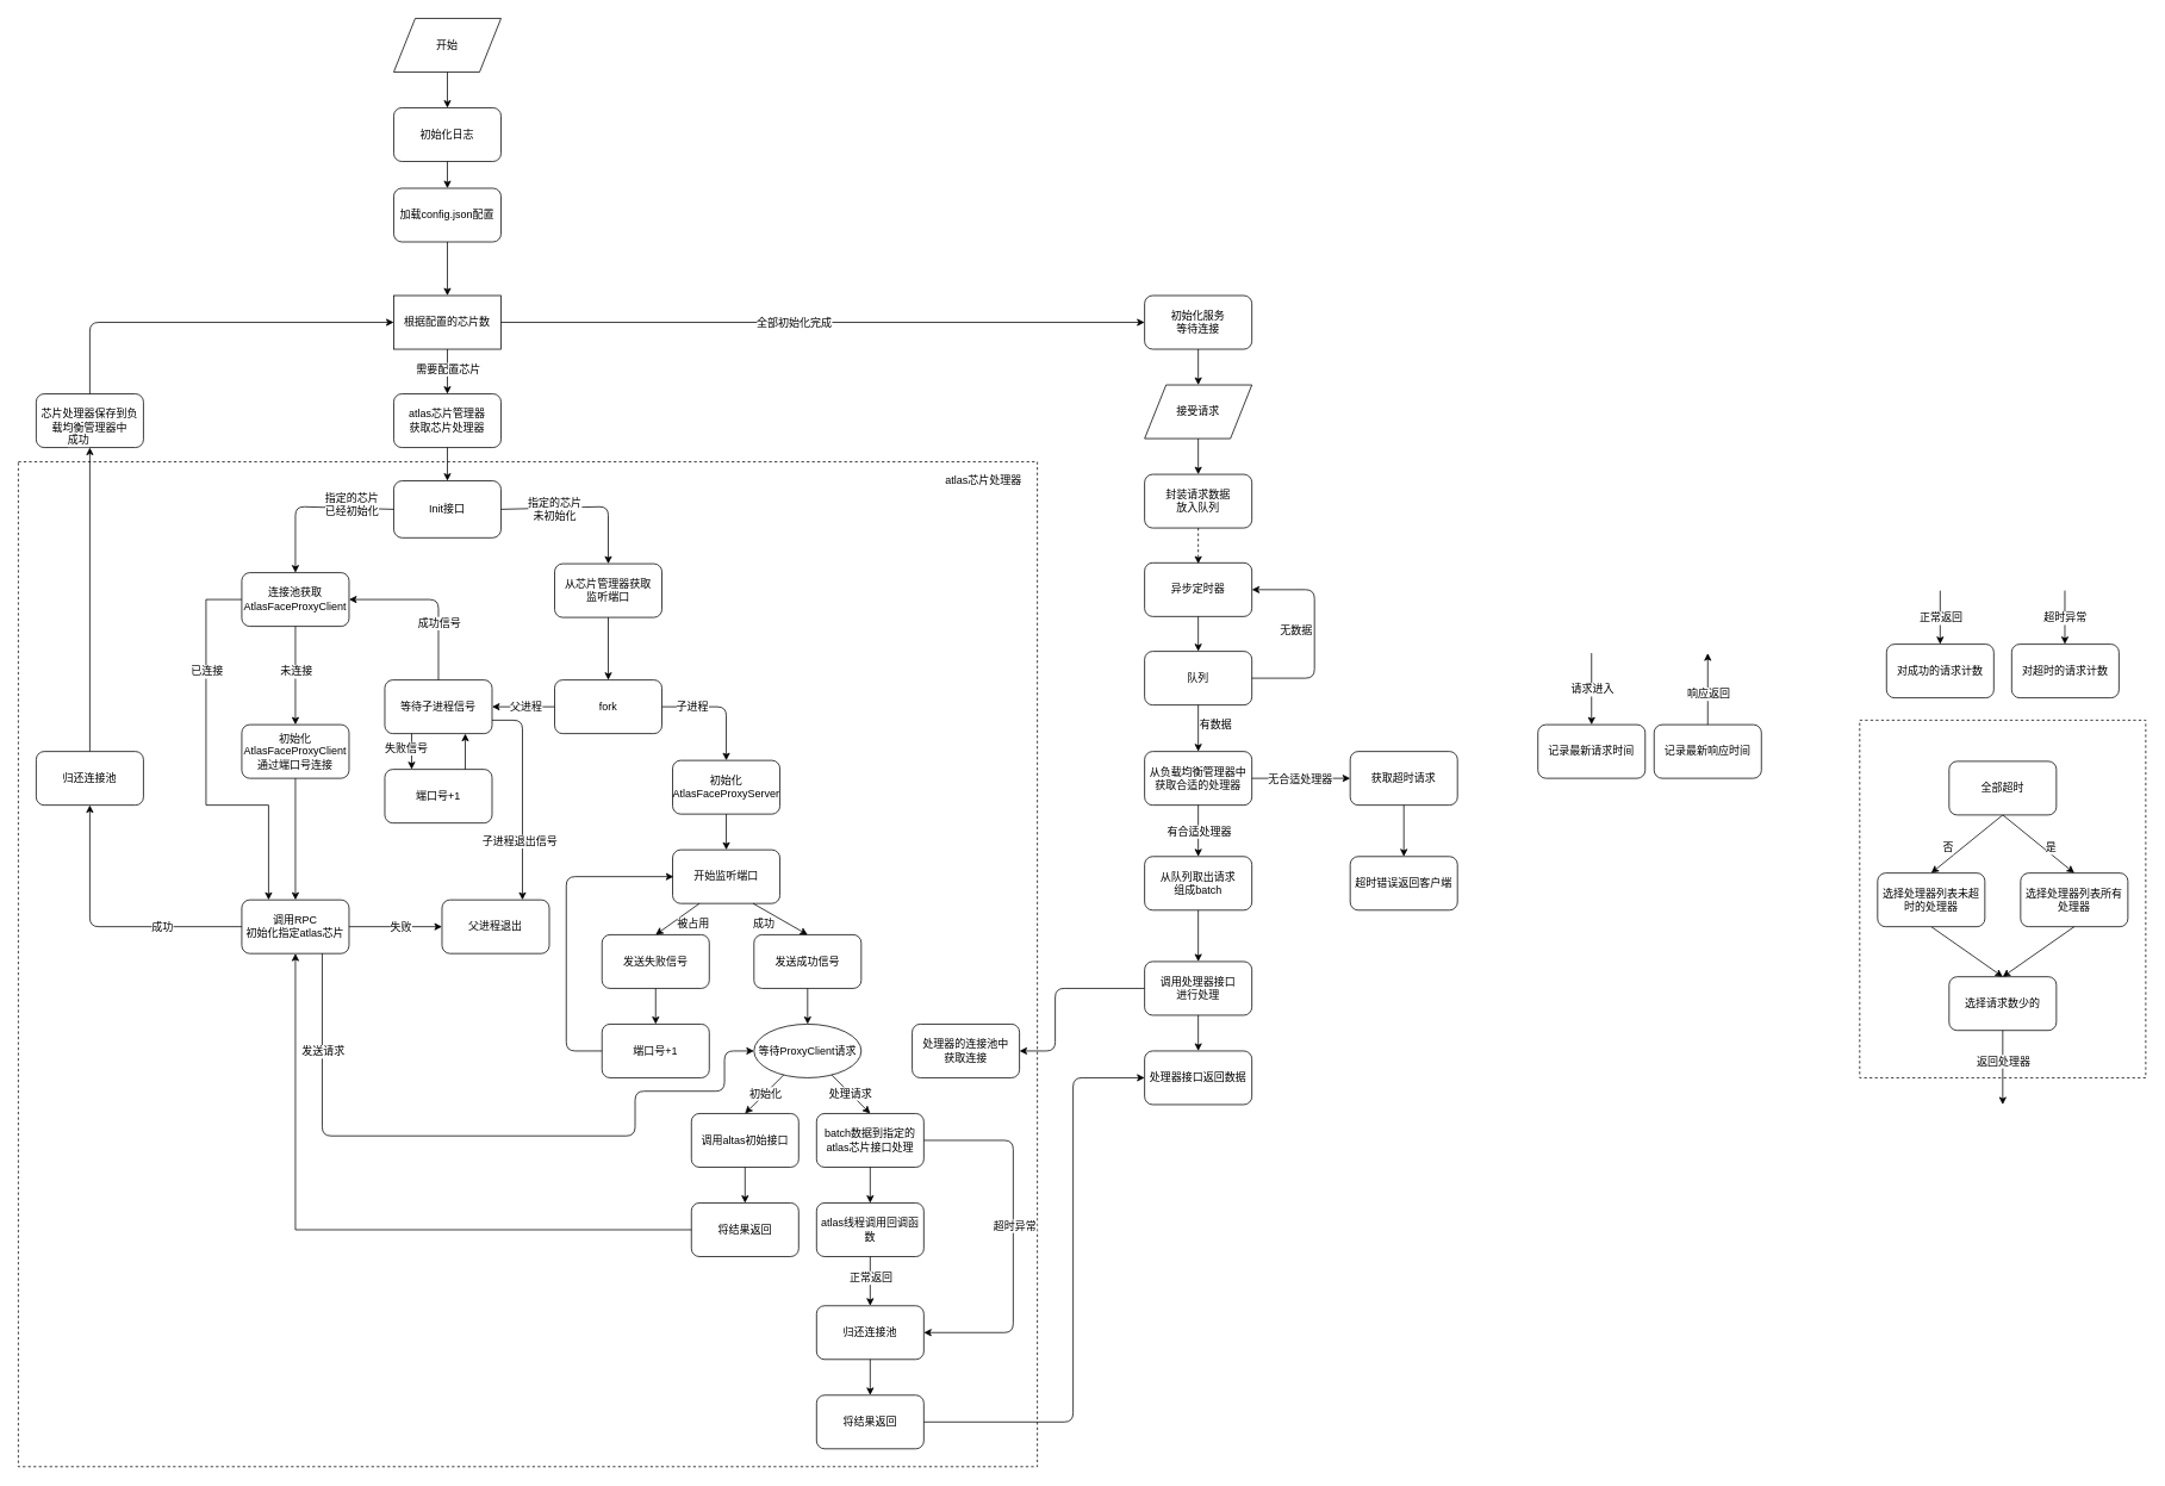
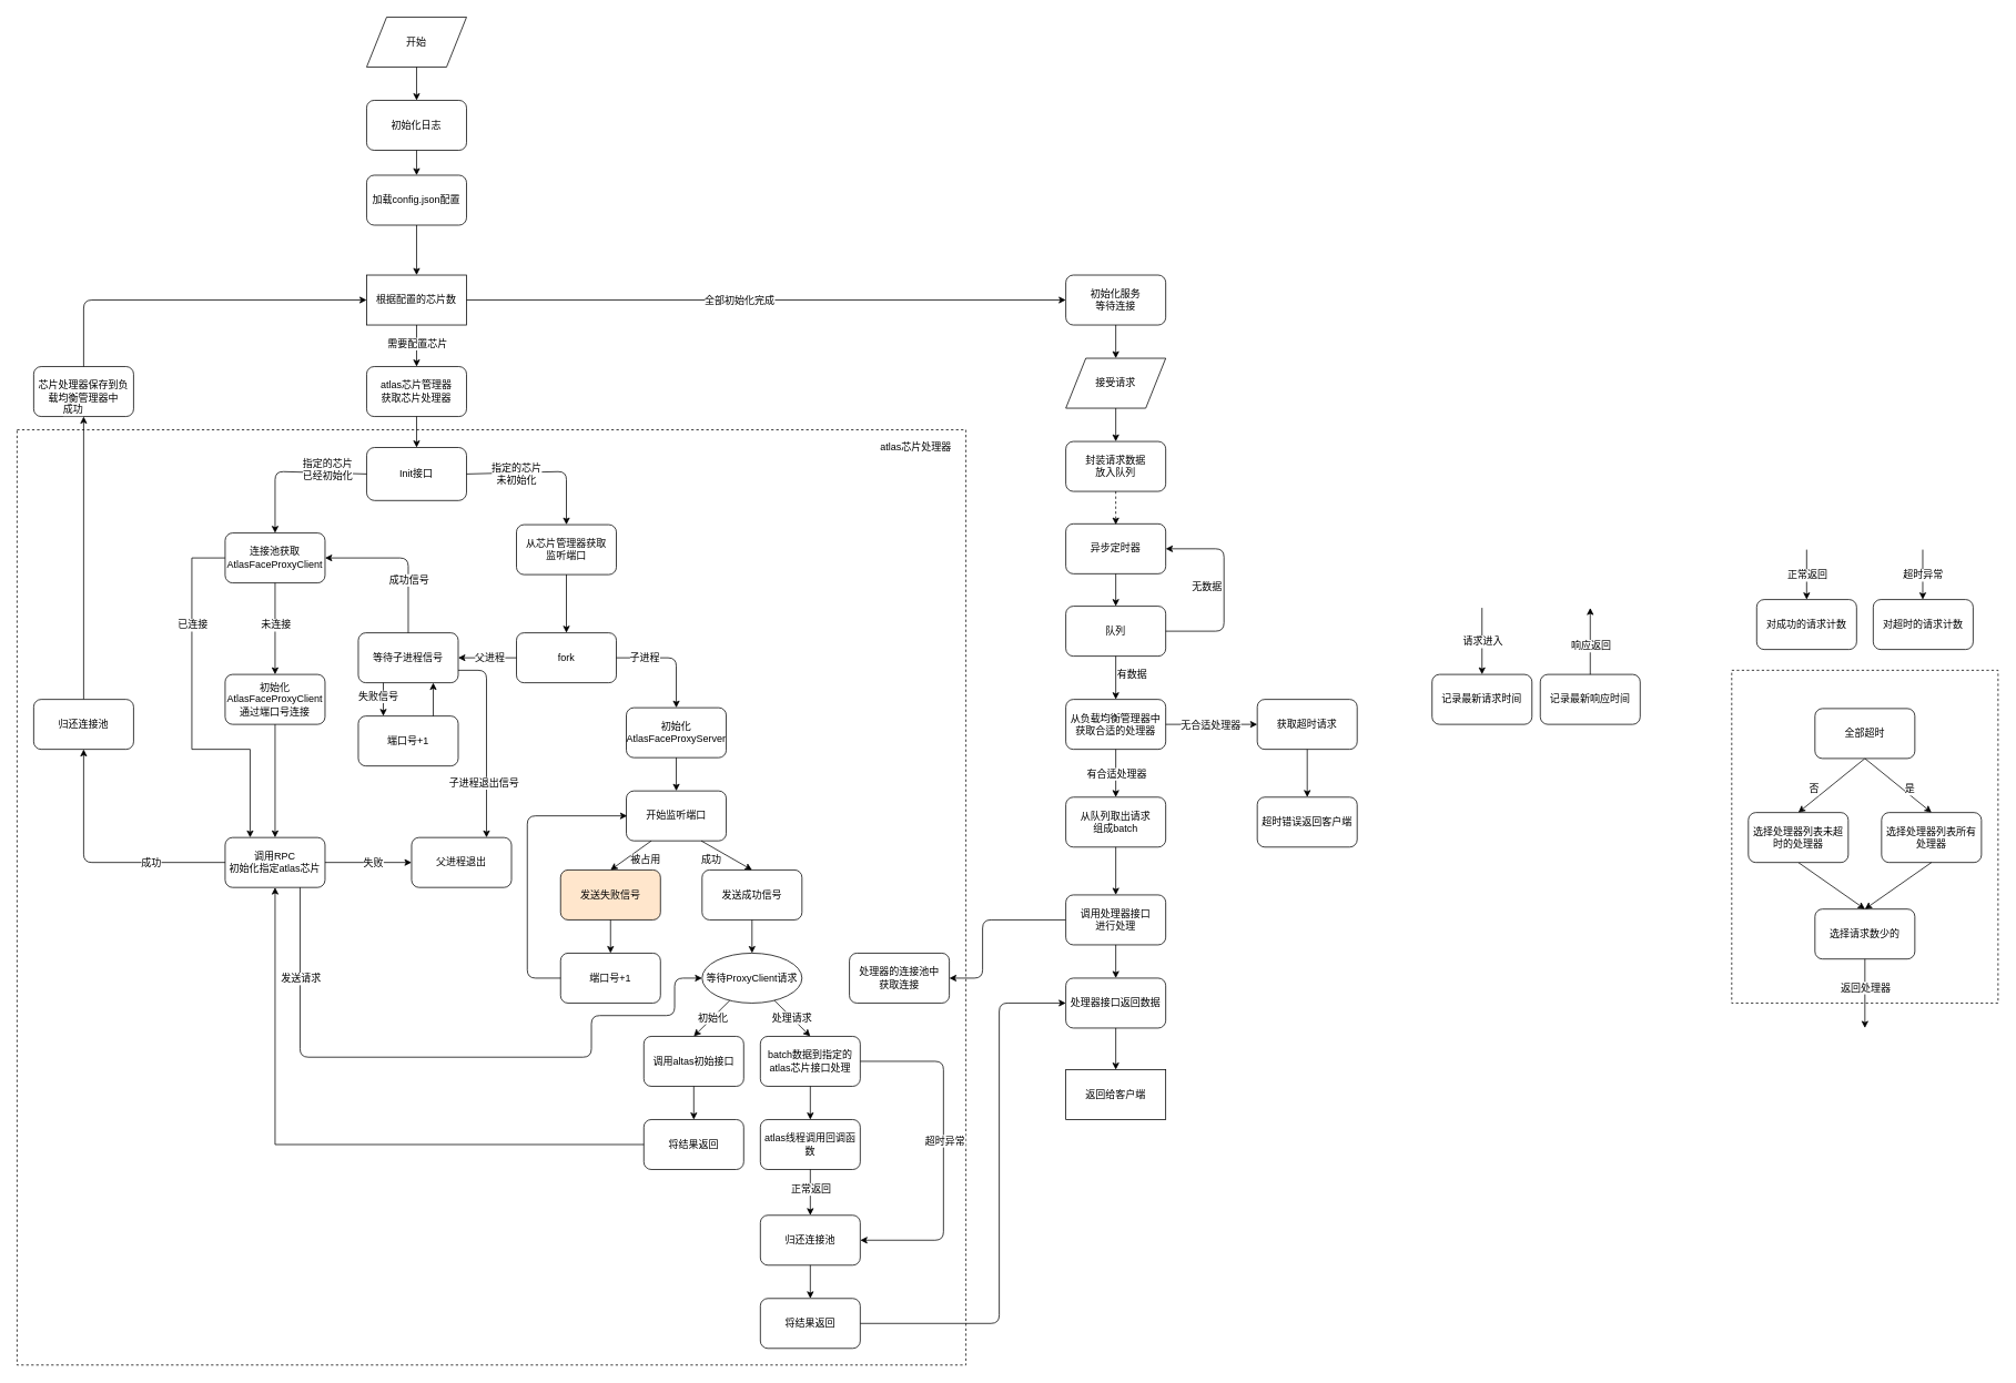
- <mxCell id="83" value="发送失败信号&lt;br&gt;" style="rounded=1;whiteSpace=wrap;html=1;" vertex="1" parent="1"><mxGeometry x="673" y="1045" width="120" height="60" as="geometry" /></mxCell>
+ <mxCell id="83" value="发送失败信号&lt;br&gt;" style="rounded=1;whiteSpace=wrap;html=1;fillColor=#ffe6cc;" vertex="1" parent="1"><mxGeometry x="673" y="1045" width="120" height="60" as="geometry" /></mxCell>
+ <mxCell id="123" value="" style="endArrow=classic;html=1;exitX=0.5;exitY=1;exitDx=0;exitDy=0;entryX=0.5;entryY=0;entryDx=0;entryDy=0;" edge="1" parent="1" source="119" target="122"><mxGeometry width="50" height="50" relative="1" as="geometry"><mxPoint x="1470" y="1295" as="sourcePoint" /><mxPoint x="1520" y="1245" as="targetPoint" /></mxGeometry></mxCell>
+ <mxCell id="122" value="返回给客户端" style="rounded=0;whiteSpace=wrap;html=1;fillColor=none;" vertex="1" parent="1"><mxGeometry x="1280" y="1285" width="120" height="60" as="geometry" /></mxCell>
